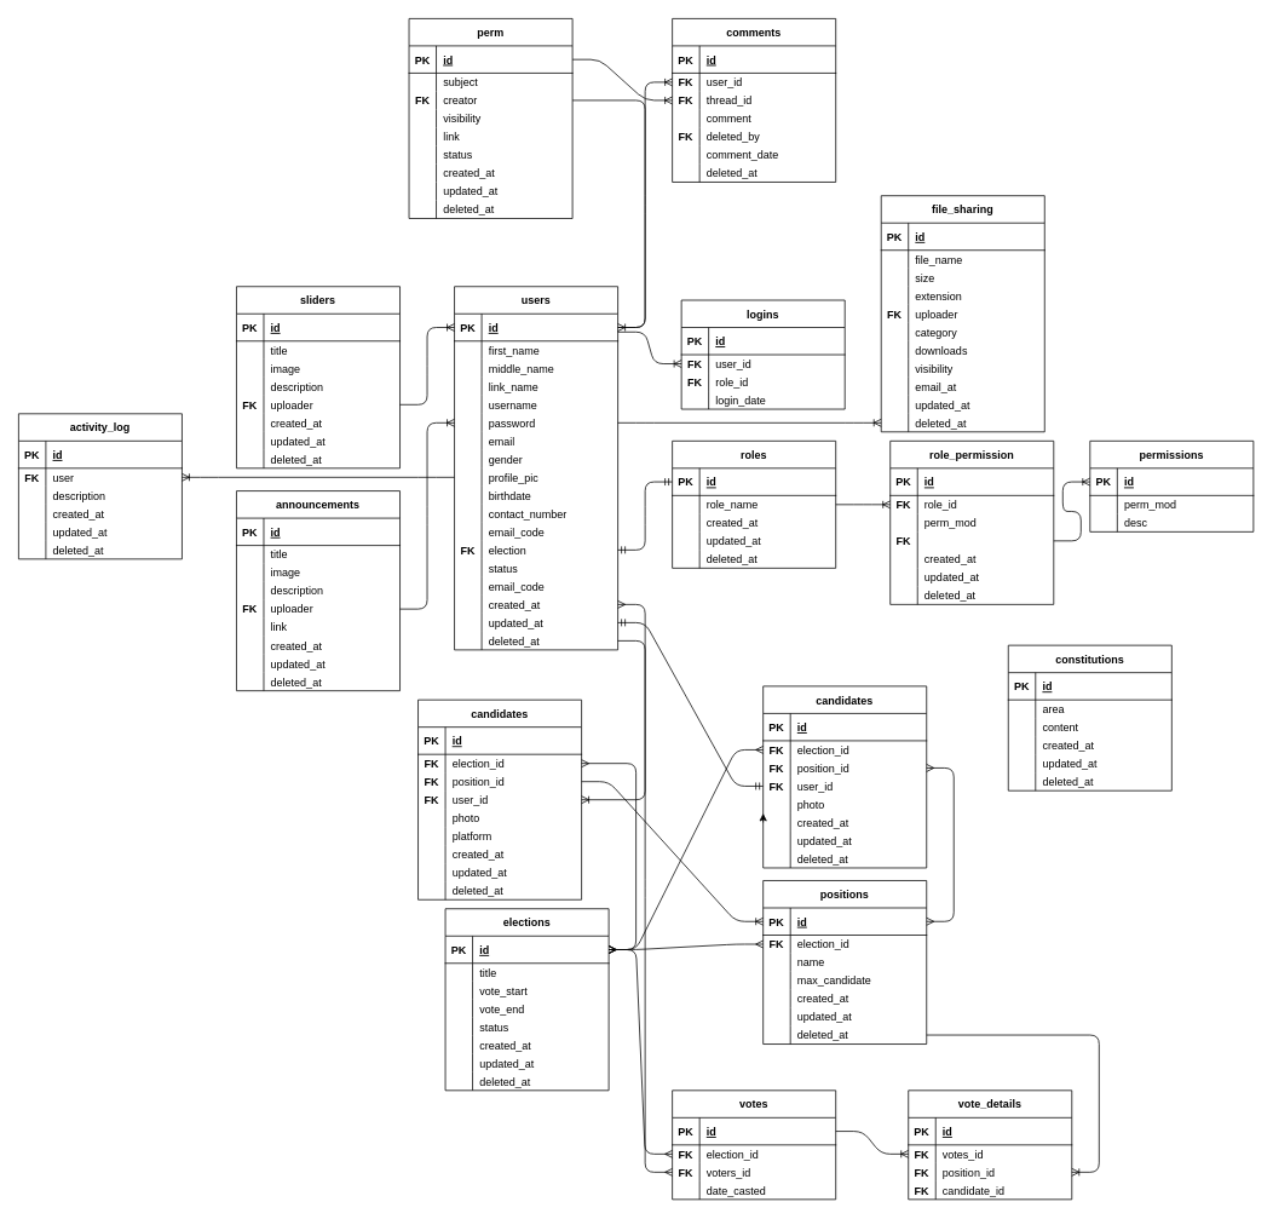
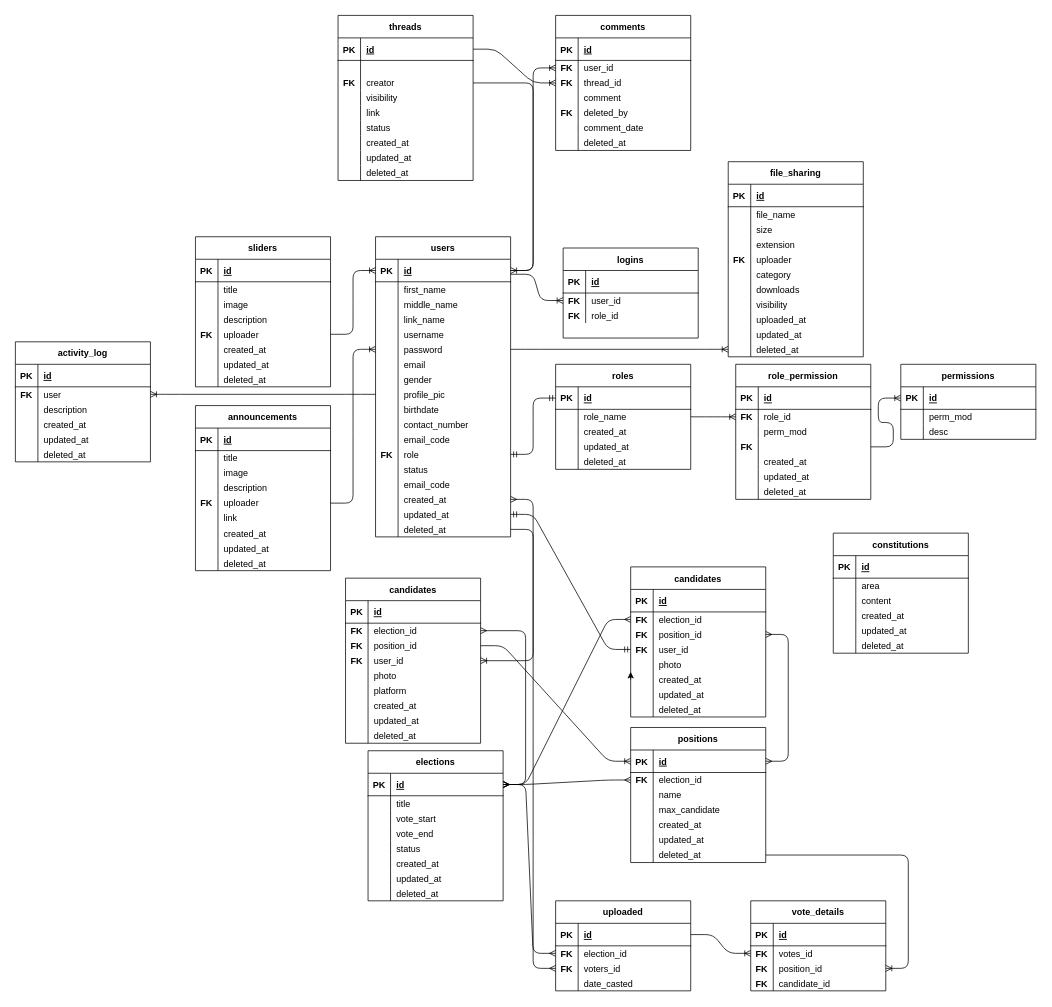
- <mxCell id="349" value="perm" style="shape=table;startSize=30;container=1;collapsible=1;childLayout=tableLayout;fixedRows=1;rowLines=0;fontStyle=1;align=center;resizeLast=1;" parent="1" vertex="1"><mxGeometry x="450" y="20" width="180" height="220" as="geometry" /></mxCell>
+ <mxCell id="349" value="threads" style="shape=table;startSize=30;container=1;collapsible=1;childLayout=tableLayout;fixedRows=1;rowLines=0;fontStyle=1;align=center;resizeLast=1;" parent="1" vertex="1"><mxGeometry x="450" y="20" width="180" height="220" as="geometry" /></mxCell>
- <mxCell id="355" value="subject" style="shape=partialRectangle;connectable=0;fillColor=none;top=0;left=0;bottom=0;right=0;align=left;spacingLeft=6;overflow=hidden;" parent="353" vertex="1"><mxGeometry x="30" width="150" height="20" as="geometry" /></mxCell>
- <mxCell id="203" value="email_at" style="shape=partialRectangle;connectable=0;fillColor=none;top=0;left=0;bottom=0;right=0;align=left;spacingLeft=6;overflow=hidden;" parent="201" vertex="1"><mxGeometry x="30" width="150" height="20" as="geometry" /></mxCell>
+ <mxCell id="203" value="uploaded_at" style="shape=partialRectangle;connectable=0;fillColor=none;top=0;left=0;bottom=0;right=0;align=left;spacingLeft=6;overflow=hidden;" parent="201" vertex="1"><mxGeometry x="30" width="150" height="20" as="geometry" /></mxCell>
- <mxCell id="69" value="login_date" style="shape=partialRectangle;connectable=0;fillColor=none;top=0;left=0;bottom=0;right=0;align=left;spacingLeft=6;overflow=hidden;" parent="67" vertex="1"><mxGeometry x="30" width="150" height="20" as="geometry" /></mxCell>
- <mxCell id="41" value="election" style="shape=partialRectangle;connectable=0;fillColor=none;top=0;left=0;bottom=0;right=0;align=left;spacingLeft=6;overflow=hidden;" parent="39" vertex="1"><mxGeometry x="30" width="150" height="20" as="geometry" /></mxCell>
+ <mxCell id="41" value="role" style="shape=partialRectangle;connectable=0;fillColor=none;top=0;left=0;bottom=0;right=0;align=left;spacingLeft=6;overflow=hidden;" parent="39" vertex="1"><mxGeometry x="30" width="150" height="20" as="geometry" /></mxCell>
- <mxCell id="319" value="votes" style="shape=table;startSize=30;container=1;collapsible=1;childLayout=tableLayout;fixedRows=1;rowLines=0;fontStyle=1;align=center;resizeLast=1;" parent="1" vertex="1"><mxGeometry x="740" y="1200" width="180" height="120" as="geometry" /></mxCell>
+ <mxCell id="319" value="uploaded" style="shape=table;startSize=30;container=1;collapsible=1;childLayout=tableLayout;fixedRows=1;rowLines=0;fontStyle=1;align=center;resizeLast=1;" parent="1" vertex="1"><mxGeometry x="740" y="1200" width="180" height="120" as="geometry" /></mxCell>
